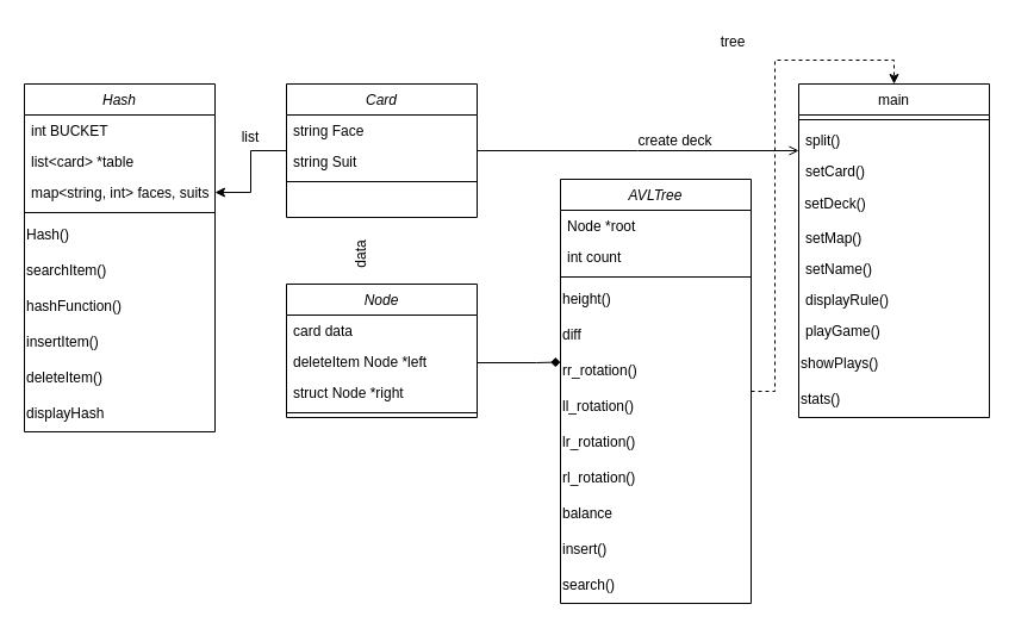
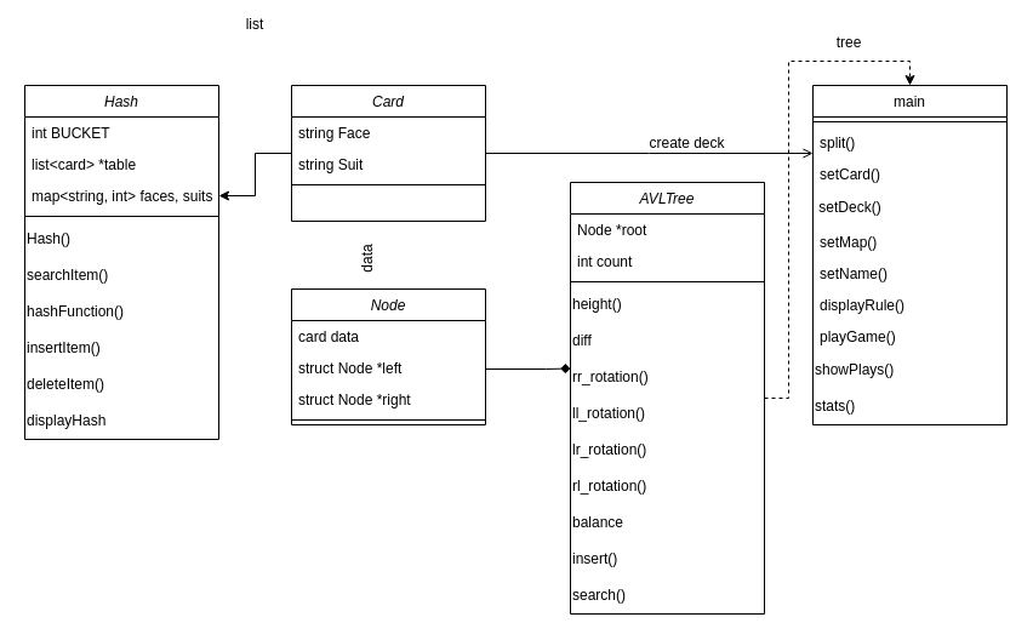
- <mxCell id="53" value="tree" style="text;html=1;align=center;verticalAlign=middle;whiteSpace=wrap;rounded=0;" vertex="1" parent="1"><mxGeometry x="585" y="20" width="60" height="30" as="geometry" /></mxCell>
+ <mxCell id="53" value="tree" style="text;html=1;align=center;verticalAlign=middle;whiteSpace=wrap;rounded=0;" vertex="1" parent="1"><mxGeometry x="670" y="20" width="60" height="30" as="geometry" /></mxCell>
- <mxCell id="52" value="list" style="text;html=1;align=center;verticalAlign=middle;whiteSpace=wrap;rounded=0;" vertex="1" parent="1"><mxGeometry x="180" y="100" width="60" height="30" as="geometry" /></mxCell>
+ <mxCell id="52" value="list" style="text;html=1;align=center;verticalAlign=middle;whiteSpace=wrap;rounded=0;" vertex="1" parent="1"><mxGeometry x="180" y="5" width="60" height="30" as="geometry" /></mxCell>
- <mxCell id="22" value="deleteItem Node *left" style="text;align=left;verticalAlign=top;spacingLeft=4;spacingRight=4;overflow=hidden;rotatable=0;points=[[0,0.5],[1,0.5]];portConstraint=eastwest;rounded=0;shadow=0;html=0;" vertex="1" parent="20"><mxGeometry y="52" width="160" height="26" as="geometry" /></mxCell>
+ <mxCell id="22" value="struct Node *left" style="text;align=left;verticalAlign=top;spacingLeft=4;spacingRight=4;overflow=hidden;rotatable=0;points=[[0,0.5],[1,0.5]];portConstraint=eastwest;rounded=0;shadow=0;html=0;" vertex="1" parent="20"><mxGeometry y="52" width="160" height="26" as="geometry" /></mxCell>
